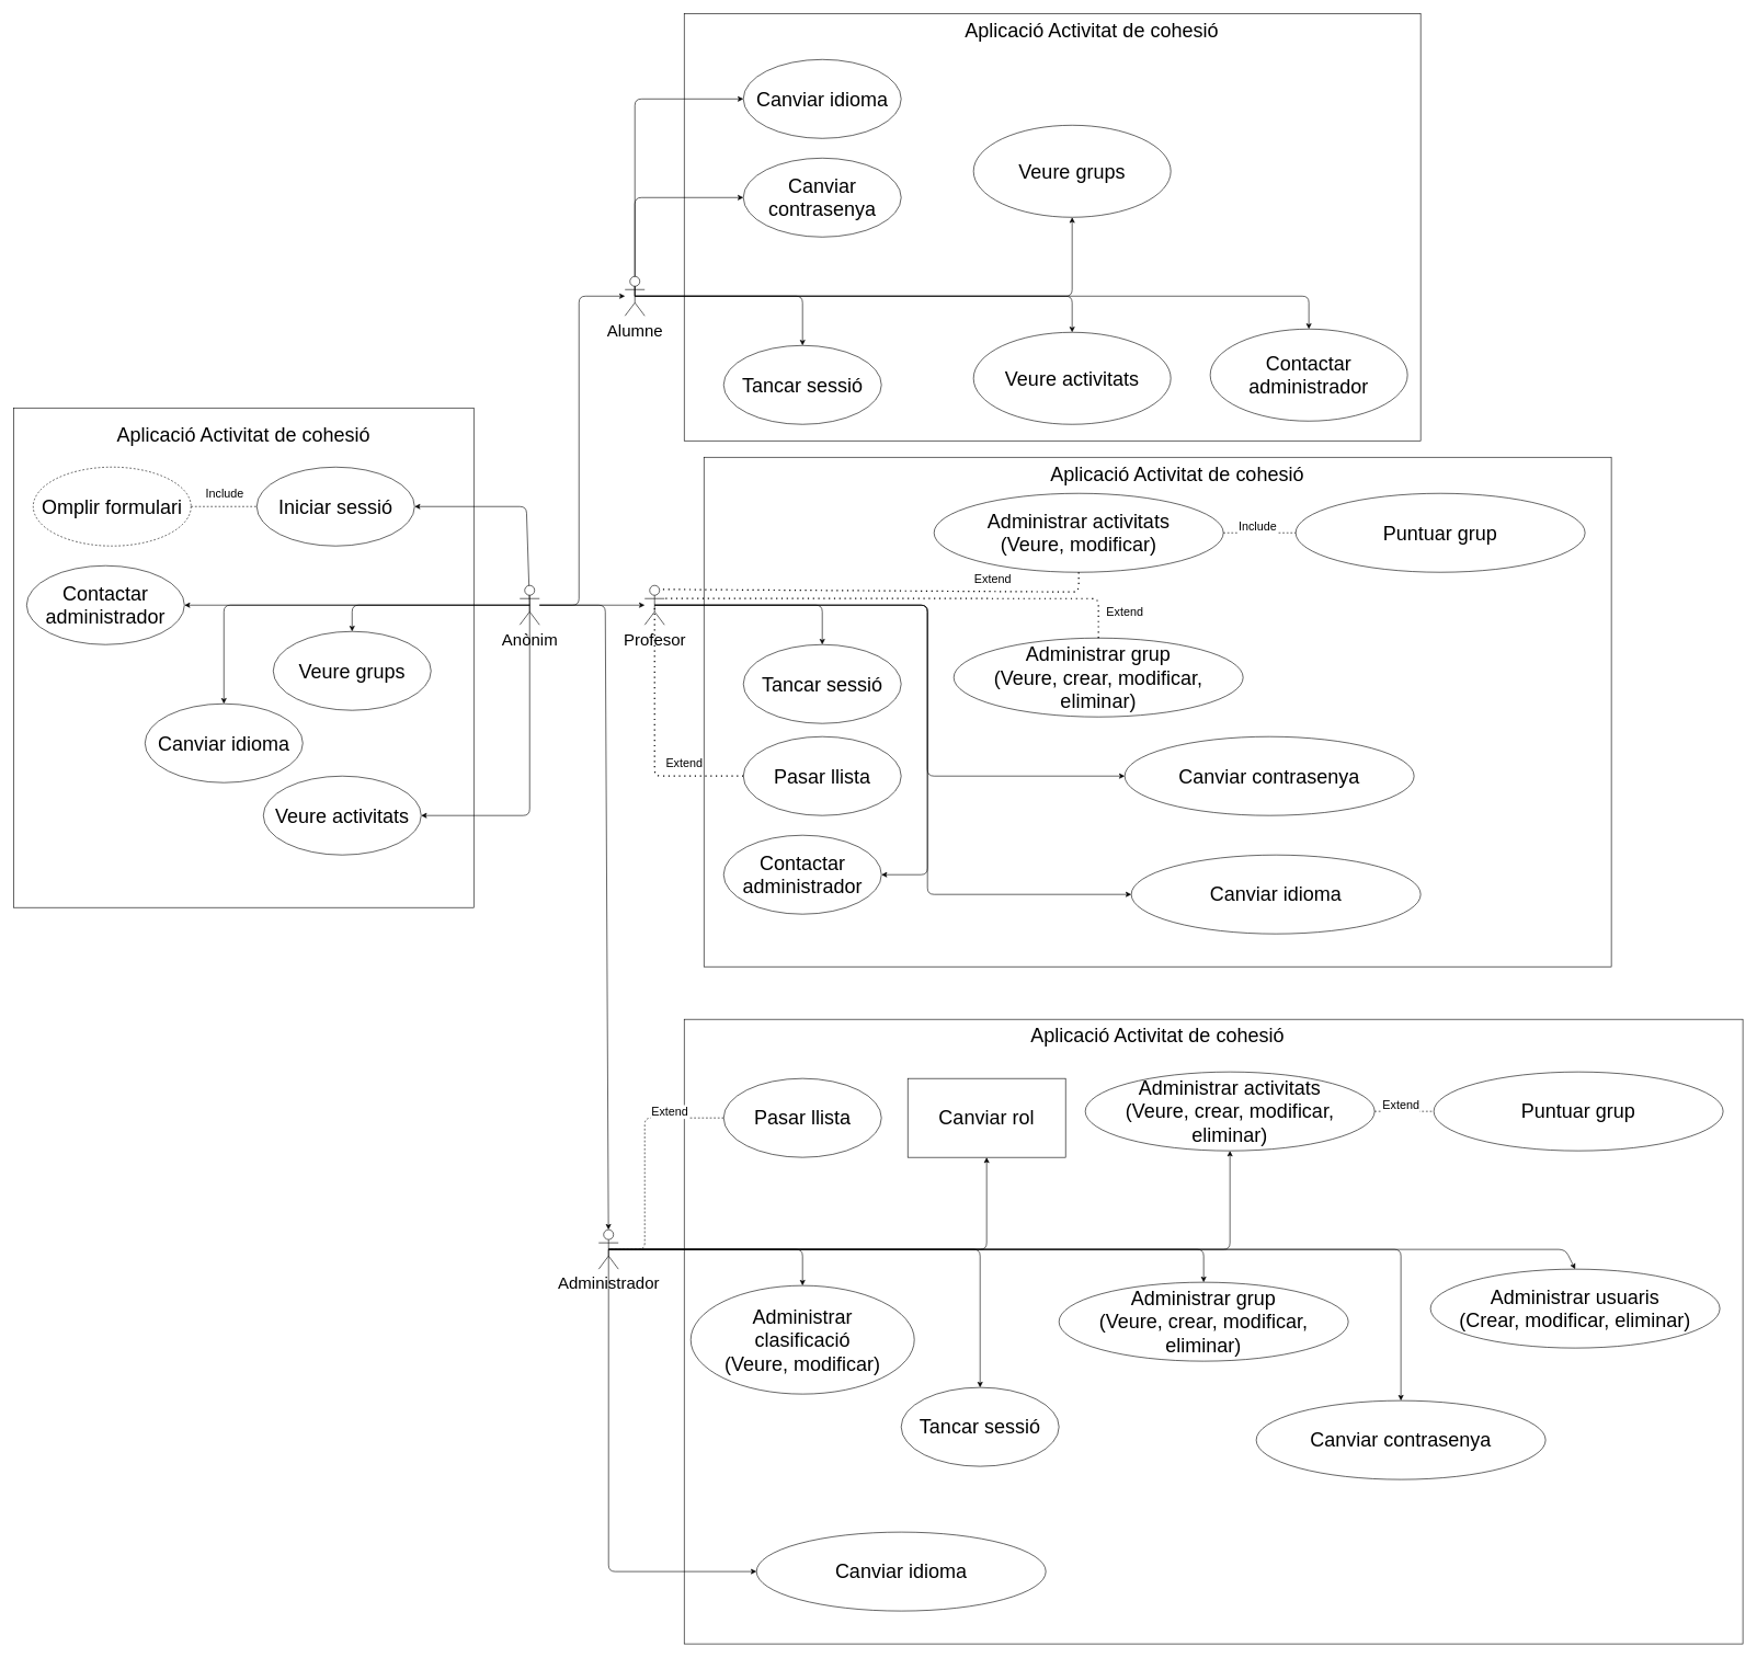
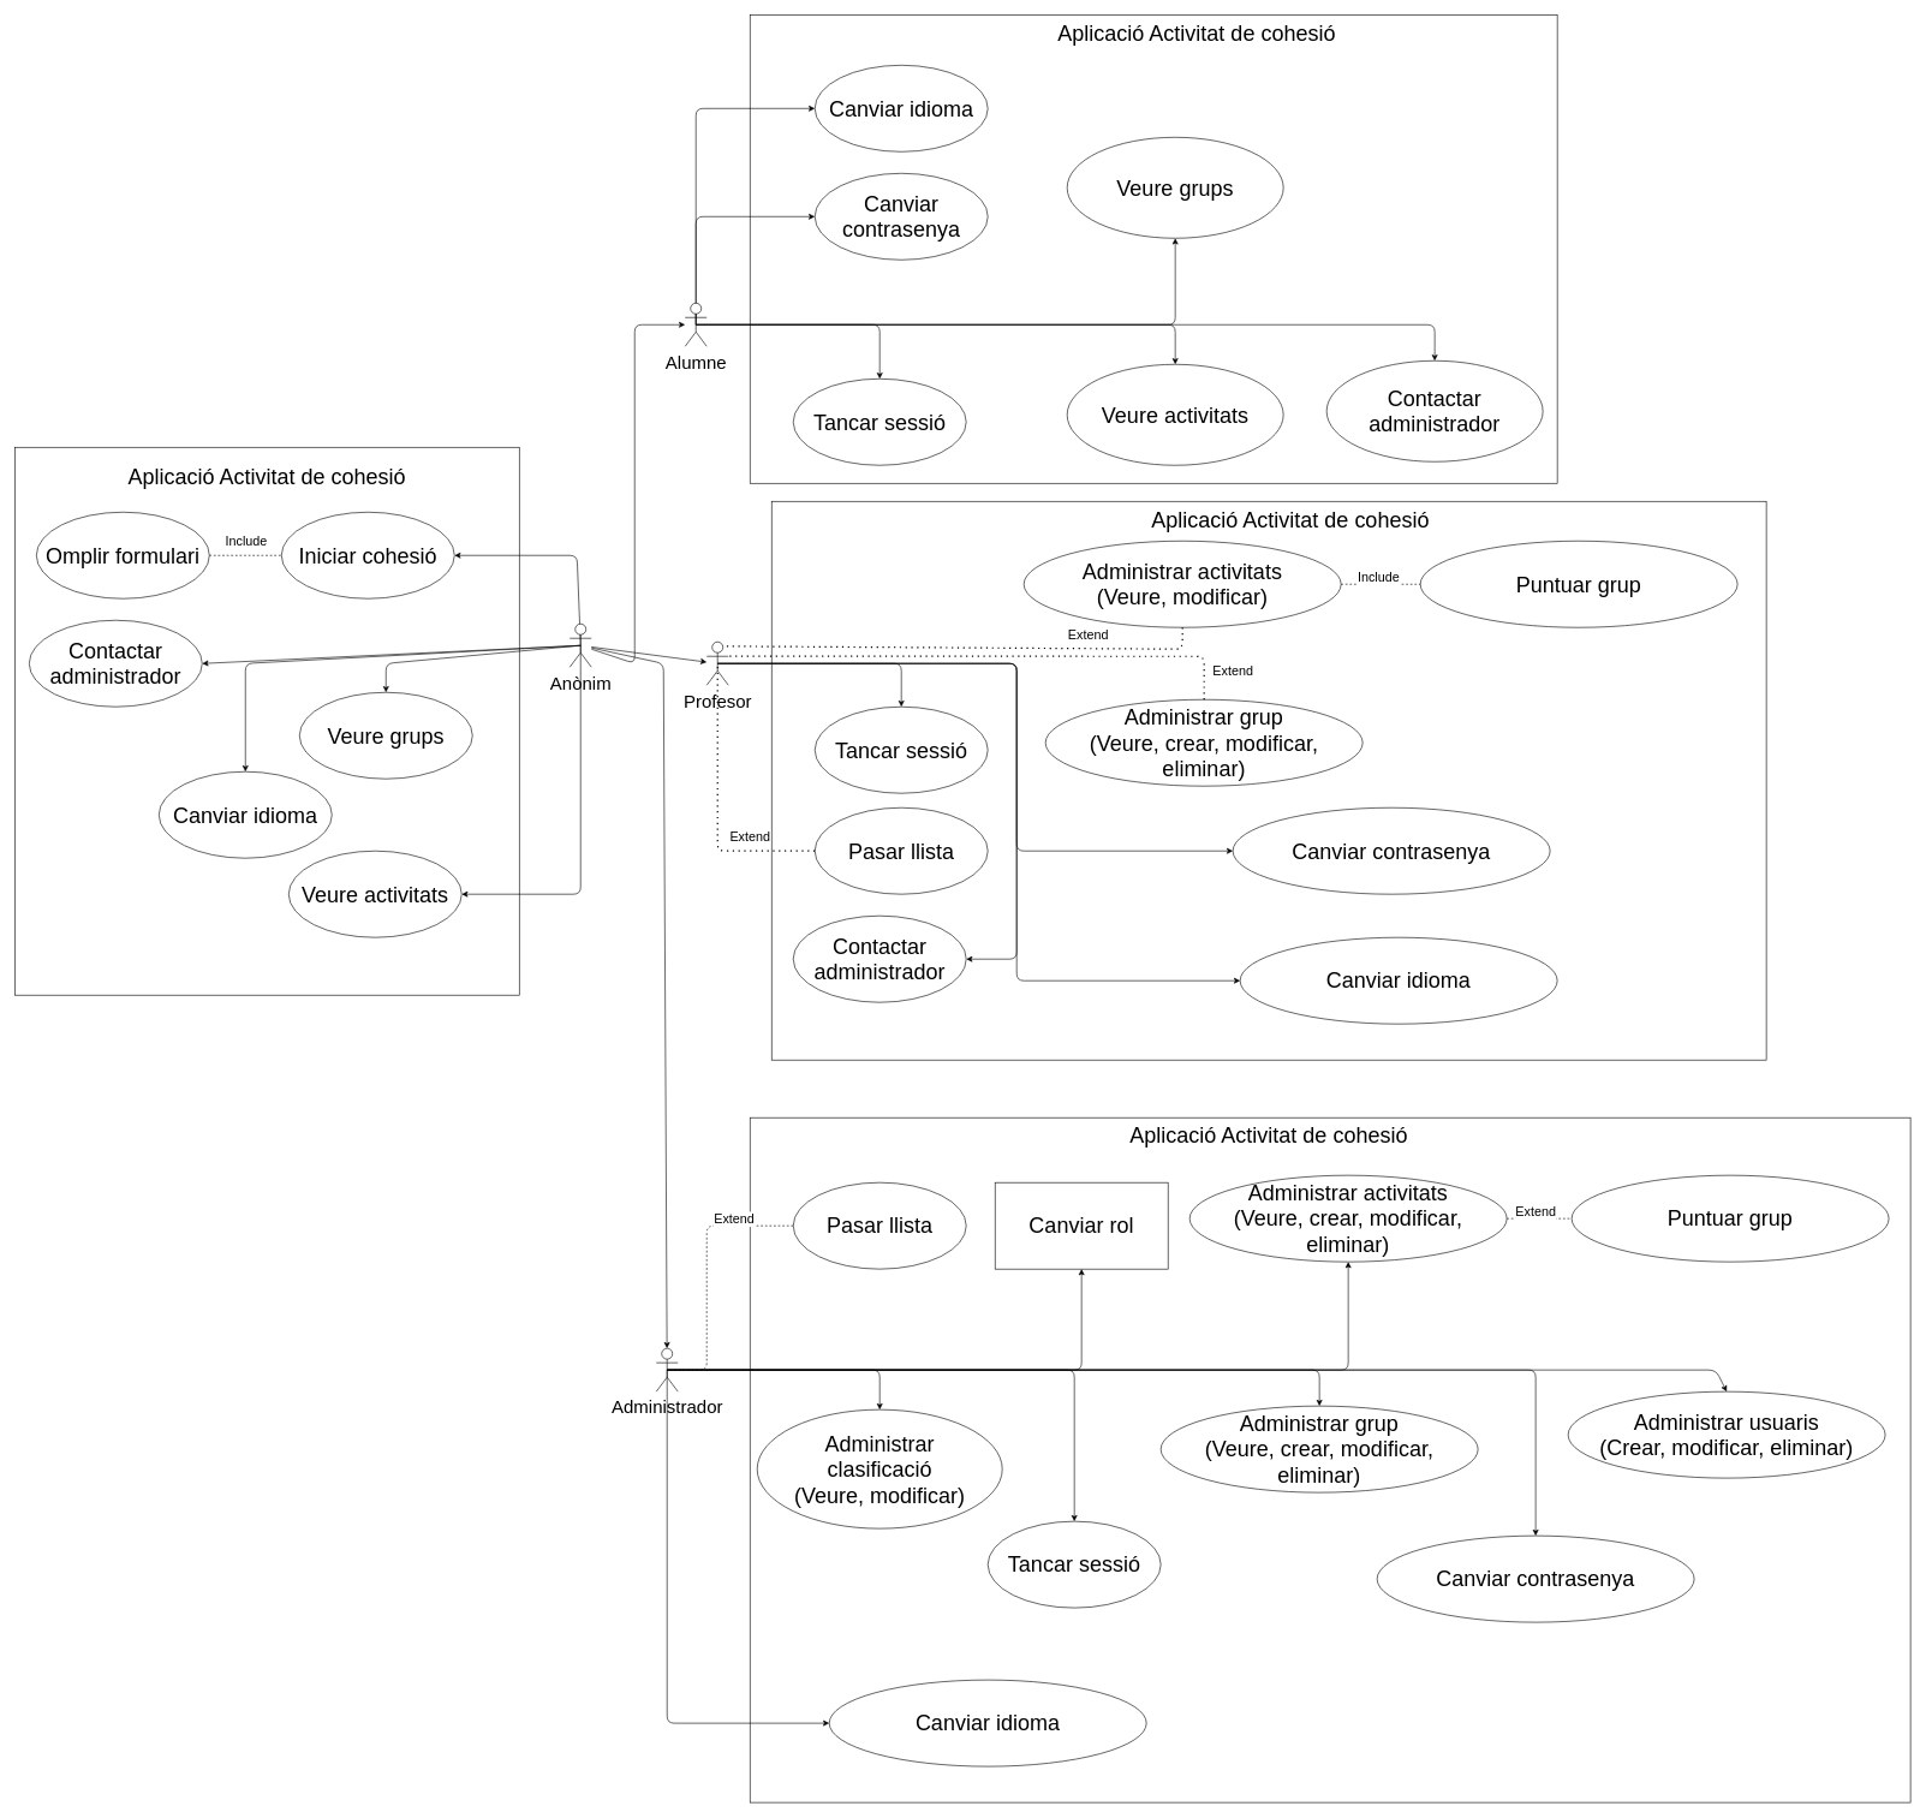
- <mxCell id="45" value="Omplir formulari" style="ellipse;whiteSpace=wrap;html=1;fontSize=30;dashed=1;" parent="1" vertex="1"><mxGeometry x="50" y="710" width="240" height="120" as="geometry" /></mxCell>
+ <mxCell id="45" value="Omplir formulari" style="ellipse;whiteSpace=wrap;html=1;fontSize=30;" parent="1" vertex="1"><mxGeometry x="50" y="710" width="240" height="120" as="geometry" /></mxCell>
- <mxCell id="41" value="Iniciar sessió" style="ellipse;whiteSpace=wrap;html=1;fontSize=30;" parent="1" vertex="1"><mxGeometry x="390" y="710" width="240" height="120" as="geometry" /></mxCell>
+ <mxCell id="41" value="Iniciar cohesió" style="ellipse;whiteSpace=wrap;html=1;fontSize=30;" parent="1" vertex="1"><mxGeometry x="390" y="710" width="240" height="120" as="geometry" /></mxCell>
- <mxCell id="14" value="Anònim" style="shape=umlActor;verticalLabelPosition=bottom;verticalAlign=top;html=1;outlineConnect=0;fontSize=25;" parent="1" vertex="1"><mxGeometry x="790" y="890" width="30" height="60" as="geometry" /></mxCell>
+ <mxCell id="14" value="Anònim" style="shape=umlActor;verticalLabelPosition=bottom;verticalAlign=top;html=1;outlineConnect=0;fontSize=25;" parent="1" vertex="1"><mxGeometry x="790" y="865" width="30" height="60" as="geometry" /></mxCell>
